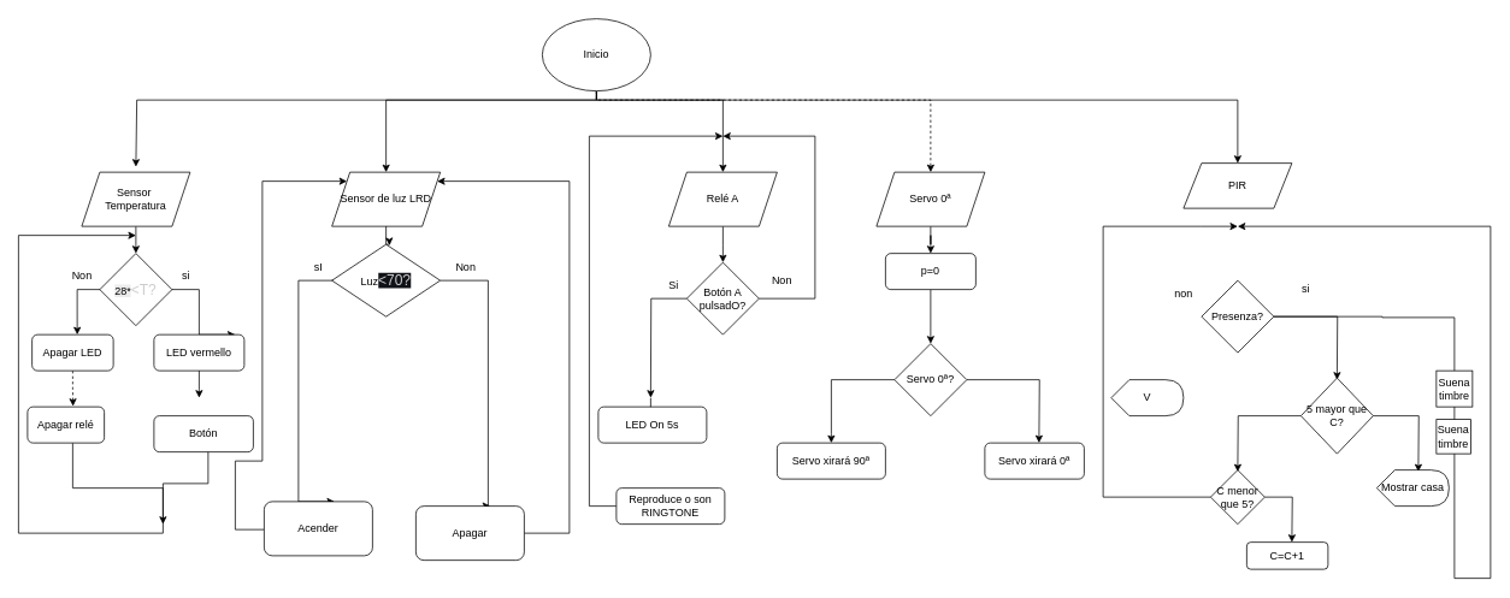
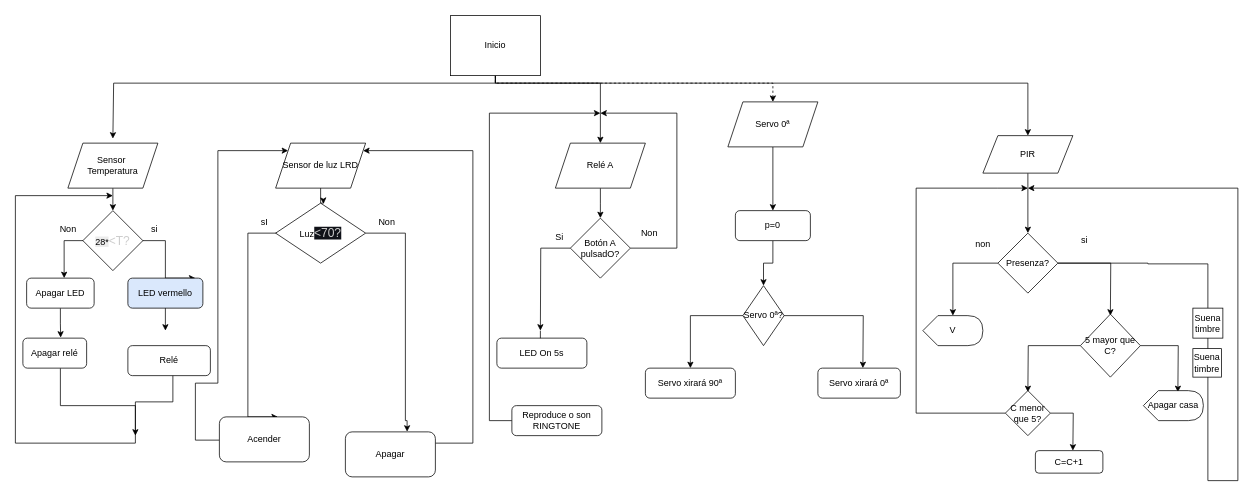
- <mxCell id="7" value="Inicio" style="ellipse;whiteSpace=wrap;html=1;" parent="1" vertex="1"><mxGeometry x="600" y="20" width="120" height="80" as="geometry" /></mxCell>
+ <mxCell id="7" value="Inicio" style="whiteSpace=wrap;html=1;rounded=0;" parent="1" vertex="1"><mxGeometry x="600" y="20" width="120" height="80" as="geometry" /></mxCell>
- <mxCell id="3" style="edgeStyle=orthogonalEdgeStyle;rounded=0;orthogonalLoop=1;jettySize=auto;html=1;entryX=0.5;entryY=0;entryDx=0;entryDy=0;" edge="1" parent="1" source="7" target="30"><mxGeometry relative="1" as="geometry"><Array as="points"><mxPoint x="660" y="110" /><mxPoint x="427" y="110" /></Array></mxGeometry></mxCell>
- <mxCell id="59" value="Servo 0ª" style="shape=parallelogram;perimeter=parallelogramPerimeter;whiteSpace=wrap;html=1;fixedSize=1;" vertex="1" parent="1"><mxGeometry x="970" y="190" width="120" height="60" as="geometry" /></mxCell>
+ <mxCell id="59" value="Servo 0ª" style="shape=parallelogram;perimeter=parallelogramPerimeter;whiteSpace=wrap;html=1;fixedSize=1;" vertex="1" parent="1"><mxGeometry x="970" y="135" width="120" height="60" as="geometry" /></mxCell>
+ <mxCell id="45" style="edgeStyle=orthogonalEdgeStyle;rounded=0;orthogonalLoop=1;jettySize=auto;html=1;entryX=0.5;entryY=0;entryDx=0;entryDy=0;" edge="1" parent="1" source="46" target="50"><mxGeometry relative="1" as="geometry" /></mxCell>
+ <mxCell id="48" style="edgeStyle=orthogonalEdgeStyle;rounded=0;orthogonalLoop=1;jettySize=auto;html=1;entryX=0;entryY=0;entryDx=40;entryDy=0;entryPerimeter=0;" edge="1" parent="1" source="50" target="53"><mxGeometry relative="1" as="geometry"><mxPoint x="1250" y="420" as="targetPoint" /><Array as="points"><mxPoint x="1270" y="350" /></Array></mxGeometry></mxCell>
- <mxCell id="17" value="LED vermello" style="rounded=1;whiteSpace=wrap;html=1;" parent="1" vertex="1"><mxGeometry x="170" y="370" width="100" height="40" as="geometry" /></mxCell>
+ <mxCell id="17" value="LED vermello" style="rounded=1;whiteSpace=wrap;html=1;fillColor=#dae8fc;" parent="1" vertex="1"><mxGeometry x="170" y="370" width="100" height="40" as="geometry" /></mxCell>
- <mxCell id="64" value="Servo 0ª?" style="rhombus;whiteSpace=wrap;html=1;" vertex="1" parent="1"><mxGeometry x="990" y="380" width="80" height="80" as="geometry" /></mxCell>
+ <mxCell id="64" value="Servo 0ª?" style="rhombus;whiteSpace=wrap;html=1;" vertex="1" parent="1"><mxGeometry x="990" y="380" width="55" height="80" as="geometry" /></mxCell>
- <mxCell id="13" style="edgeStyle=orthogonalEdgeStyle;rounded=0;orthogonalLoop=1;jettySize=auto;html=1;entryX=0.593;entryY=-0.018;entryDx=0;entryDy=0;entryPerimeter=0;dashed=1;" parent="1" source="14" target="16" edge="1"><mxGeometry relative="1" as="geometry"><mxPoint x="80" y="430" as="targetPoint" /></mxGeometry></mxCell>
+ <mxCell id="13" style="edgeStyle=orthogonalEdgeStyle;rounded=0;orthogonalLoop=1;jettySize=auto;html=1;entryX=0.593;entryY=-0.018;entryDx=0;entryDy=0;entryPerimeter=0;" parent="1" source="14" target="16" edge="1"><mxGeometry relative="1" as="geometry"><mxPoint x="80" y="430" as="targetPoint" /></mxGeometry></mxCell>
- <mxCell id="19" value="Botón" style="rounded=1;whiteSpace=wrap;html=1;" parent="1" vertex="1"><mxGeometry x="170" y="460" width="110" height="40" as="geometry" /></mxCell>
+ <mxCell id="19" value="Relé" style="rounded=1;whiteSpace=wrap;html=1;" parent="1" vertex="1"><mxGeometry x="170" y="460" width="110" height="40" as="geometry" /></mxCell>
- <mxCell id="67" value="Mostrar casa" style="shape=display;whiteSpace=wrap;html=1;" vertex="1" parent="1"><mxGeometry x="1524" y="520" width="80" height="40" as="geometry" /></mxCell>
+ <mxCell id="67" value="Apagar casa" style="shape=display;whiteSpace=wrap;html=1;" vertex="1" parent="1"><mxGeometry x="1524" y="520" width="80" height="40" as="geometry" /></mxCell>
- <mxCell id="29" value="Apagar" style="rounded=1;whiteSpace=wrap;html=1;" parent="1" vertex="1"><mxGeometry x="460" y="560" width="120" height="60" as="geometry" /></mxCell>
+ <mxCell id="29" value="Apagar" style="rounded=1;whiteSpace=wrap;html=1;" parent="1" vertex="1"><mxGeometry x="460" y="575" width="120" height="60" as="geometry" /></mxCell>
